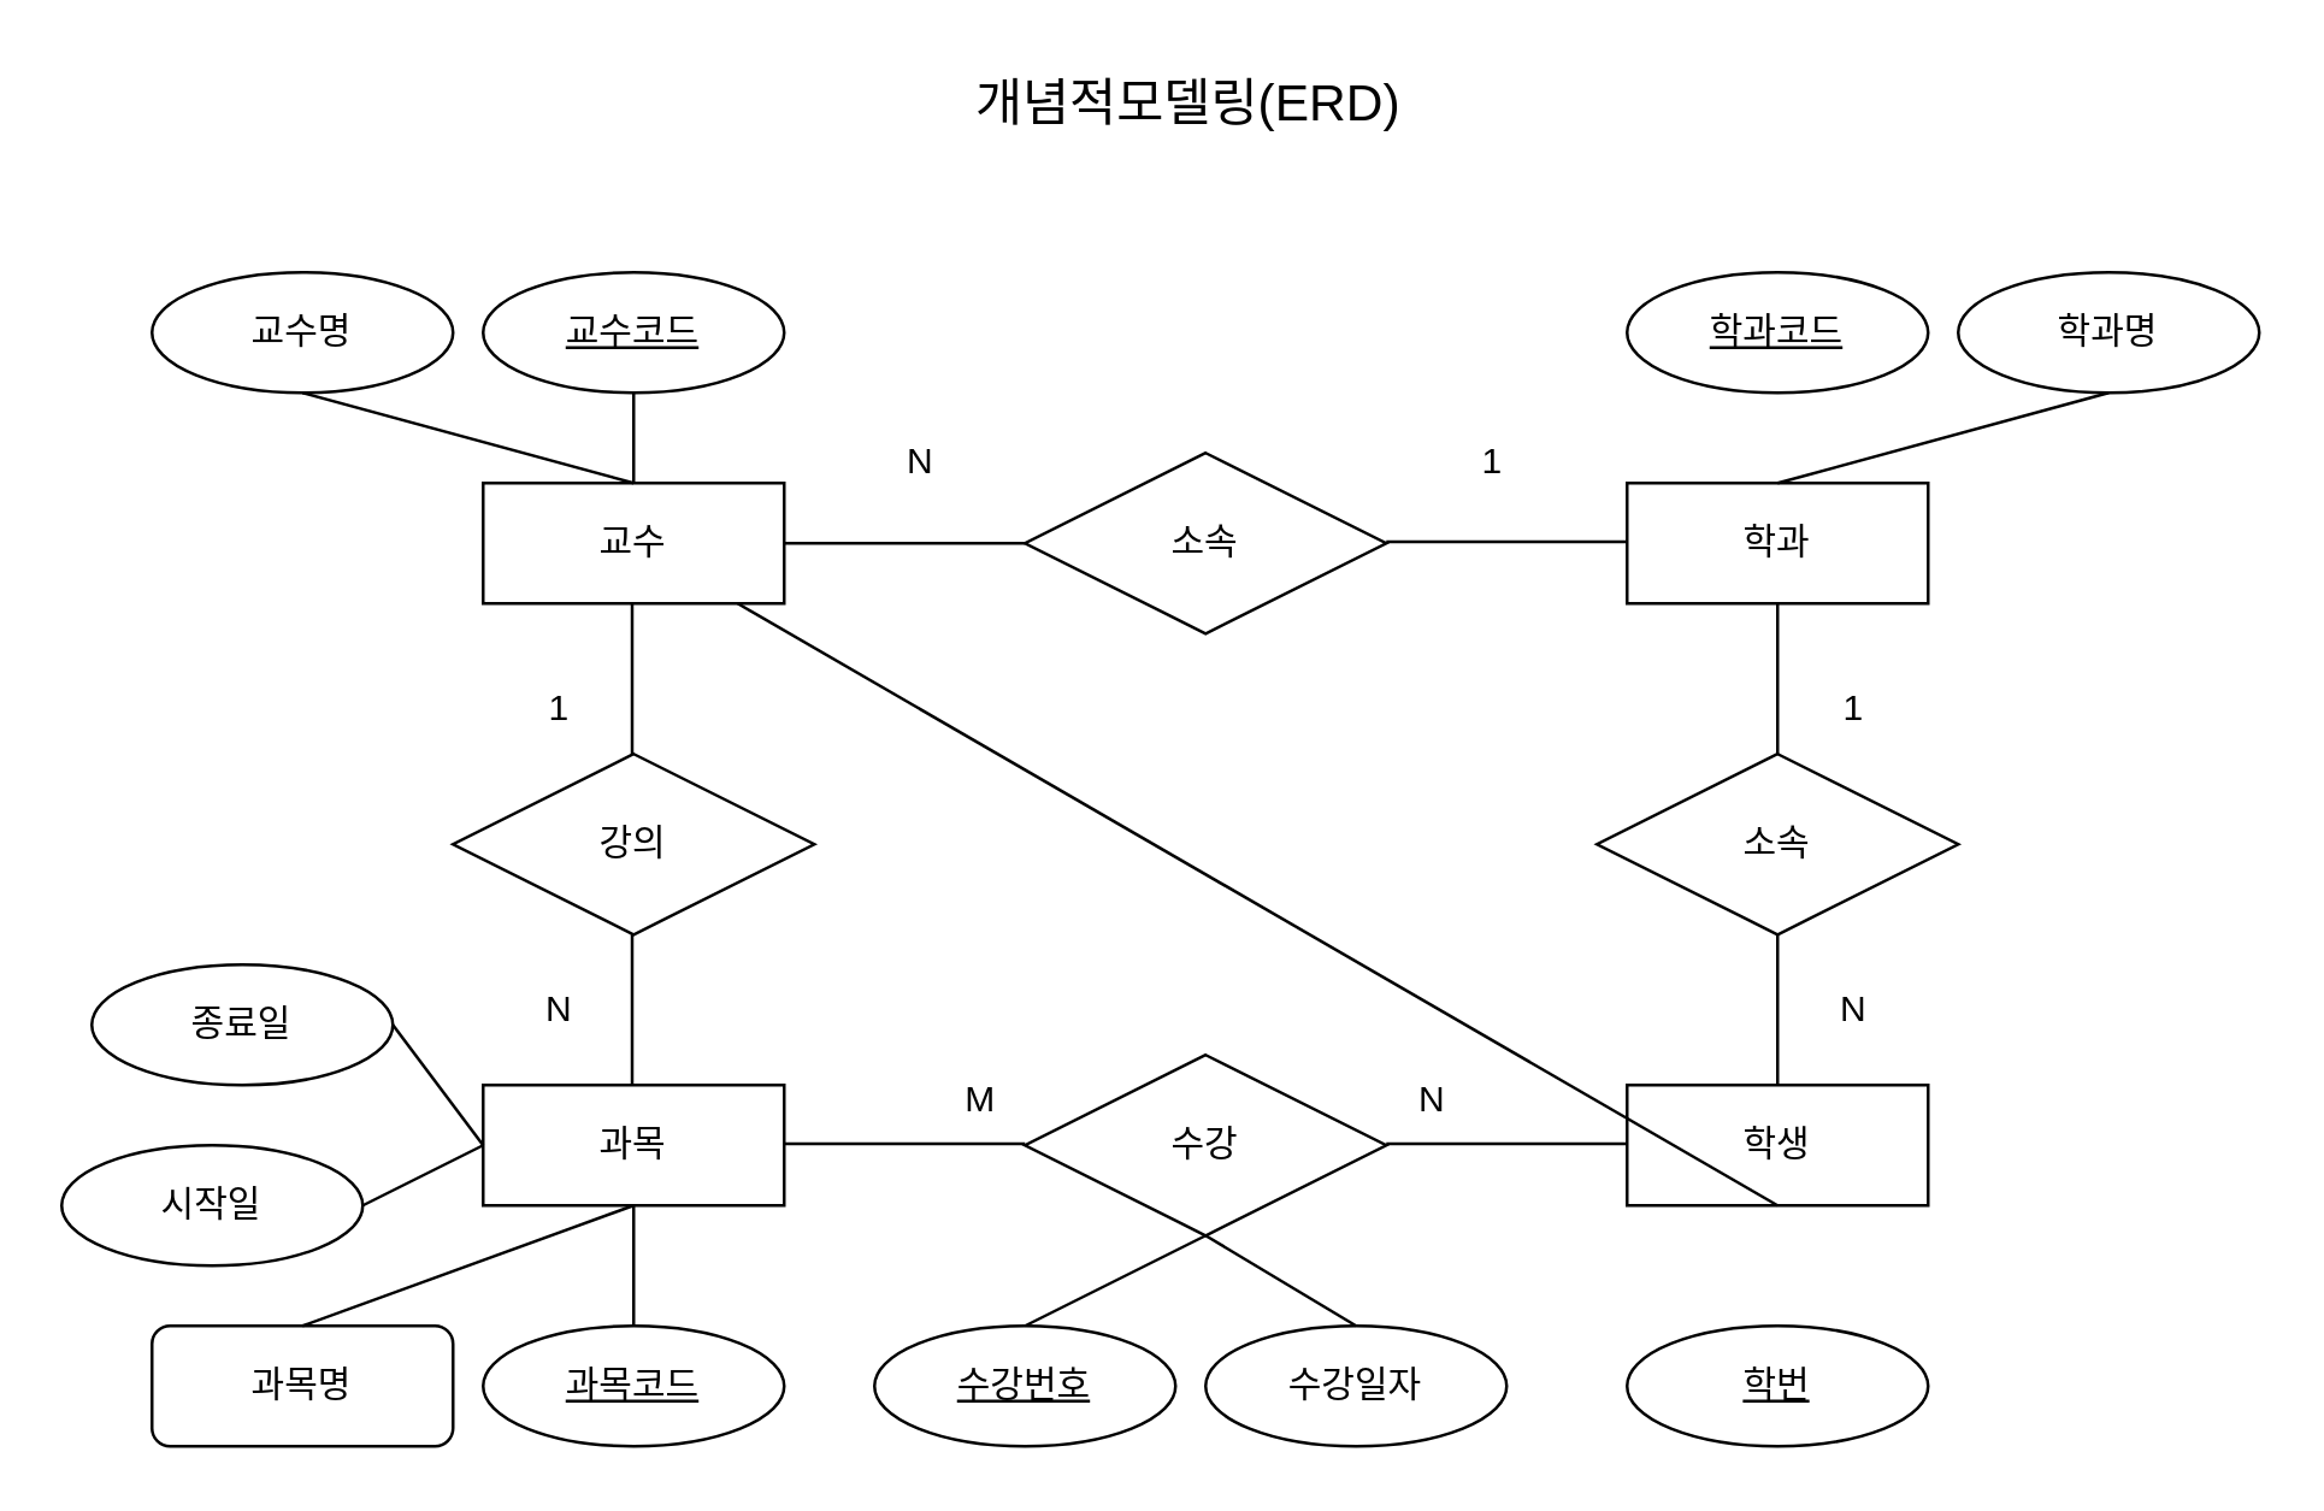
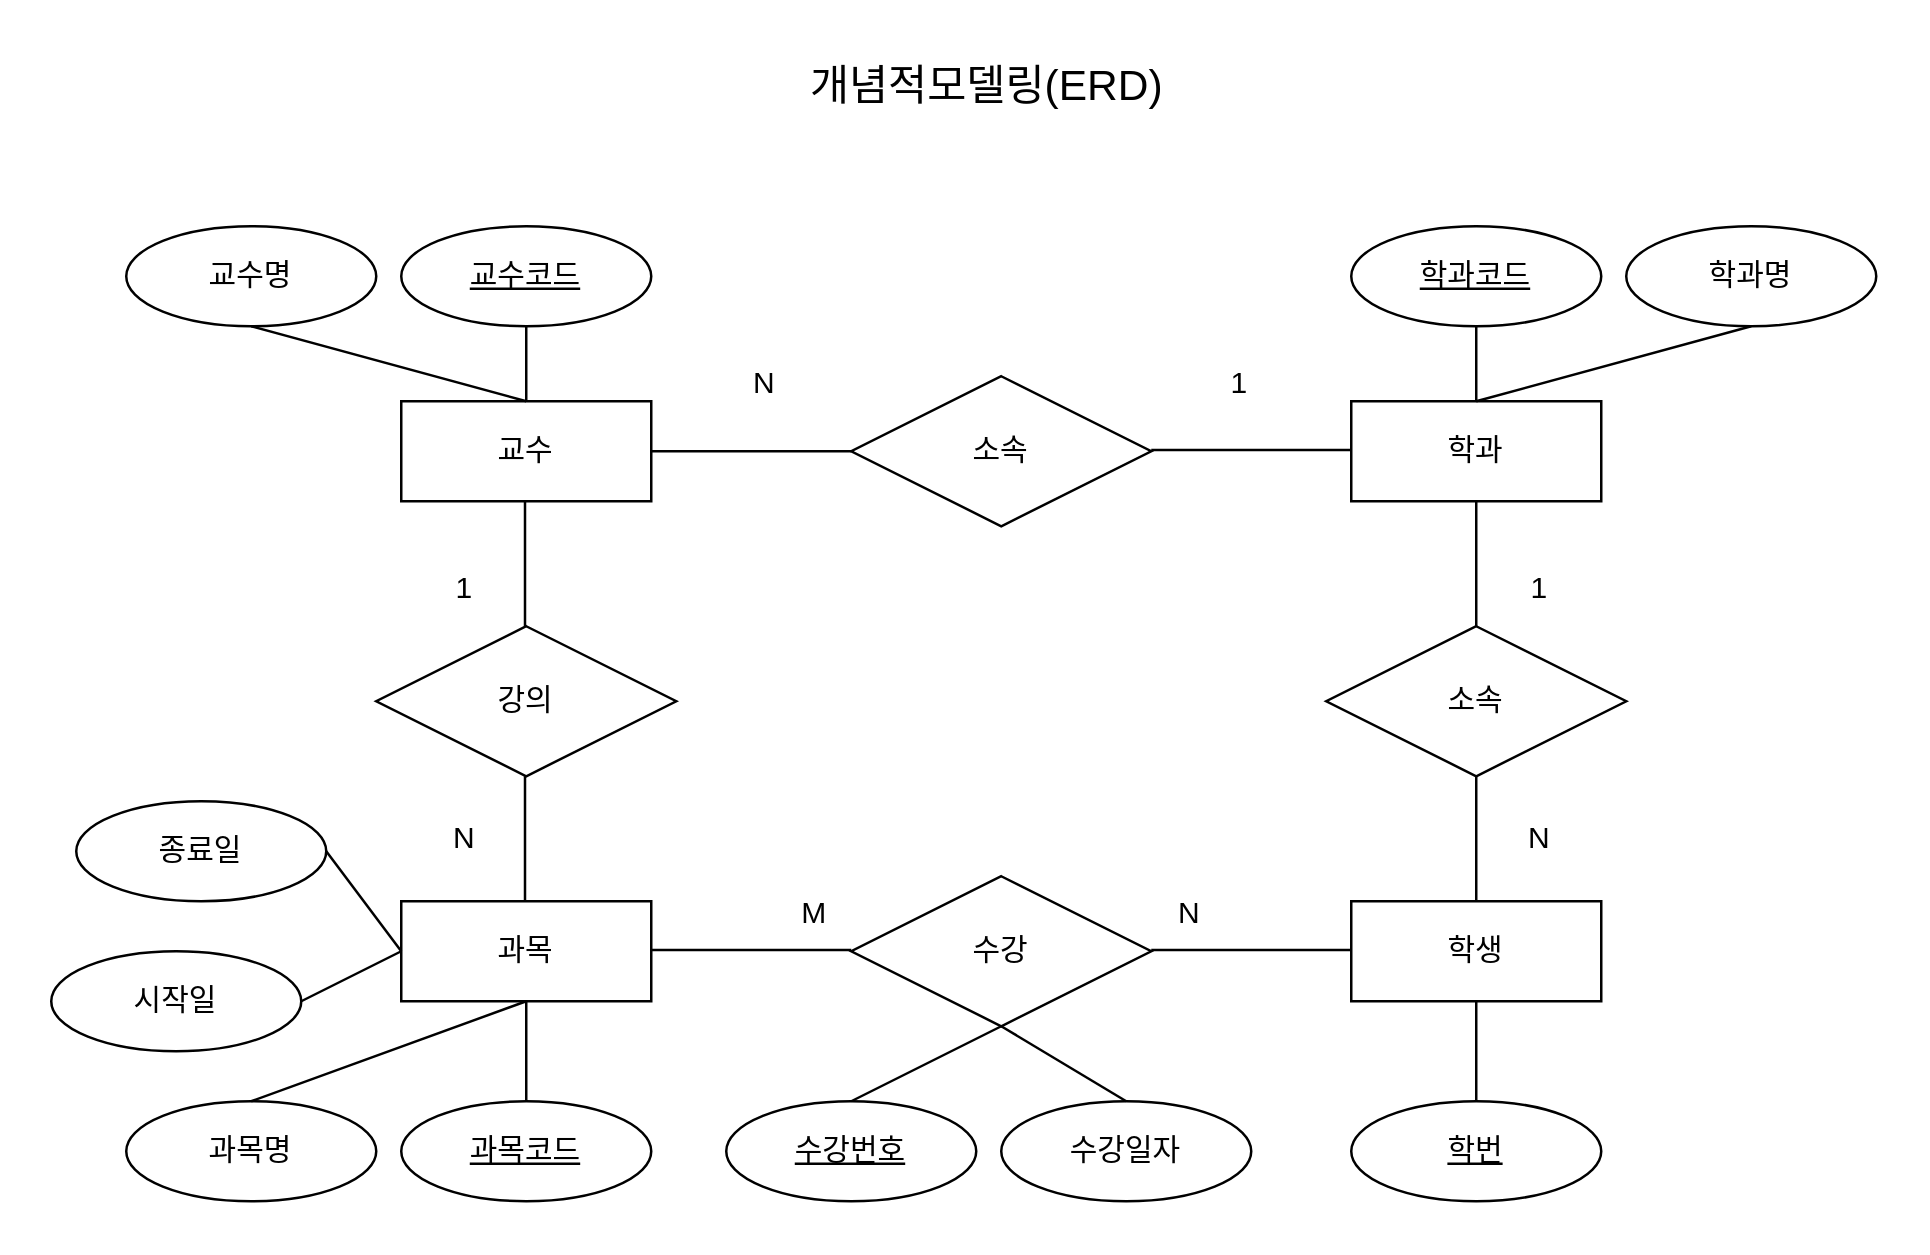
+ <mxCell id="33" value="" style="endArrow=none;html=1;rounded=0;entryX=0.5;entryY=1;entryDx=0;entryDy=0;exitX=0.5;exitY=0;exitDx=0;exitDy=0;" edge="1" parent="1" target="32" source="4"><mxGeometry relative="1" as="geometry"><mxPoint x="590" y="150" as="sourcePoint" /><mxPoint x="470" y="-2" as="targetPoint" /></mxGeometry></mxCell>
- <mxCell id="19" value="" style="endArrow=none;html=1;rounded=0;exitX=0.5;exitY=1;exitDx=0;exitDy=0;" edge="1" parent="1" source="2" target="5"><mxGeometry relative="1" as="geometry"><mxPoint x="310" y="340" as="sourcePoint" /><mxPoint x="470" y="340" as="targetPoint" /></mxGeometry></mxCell>
+ <mxCell id="19" value="" style="endArrow=none;html=1;rounded=0;exitX=0.5;exitY=1;exitDx=0;exitDy=0;entryX=0.5;entryY=0;entryDx=0;entryDy=0;" edge="1" parent="1" source="2" target="18"><mxGeometry relative="1" as="geometry"><mxPoint x="310" y="340" as="sourcePoint" /><mxPoint x="470" y="340" as="targetPoint" /></mxGeometry></mxCell>
- <mxCell id="38" value="과목명" style="whiteSpace=wrap;html=1;align=center;rounded=1;" vertex="1" parent="1"><mxGeometry x="50" y="440" width="100" height="40" as="geometry" /></mxCell>
+ <mxCell id="38" value="과목명" style="ellipse;whiteSpace=wrap;html=1;align=center;" vertex="1" parent="1"><mxGeometry x="50" y="440" width="100" height="40" as="geometry" /></mxCell>
